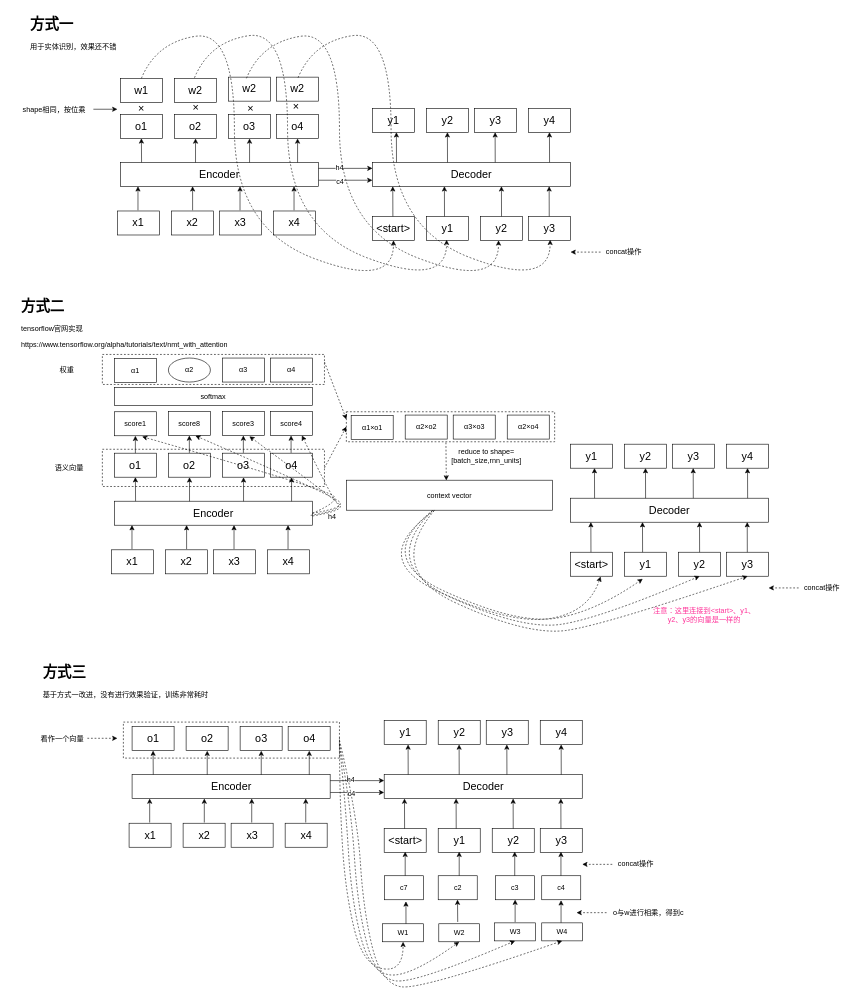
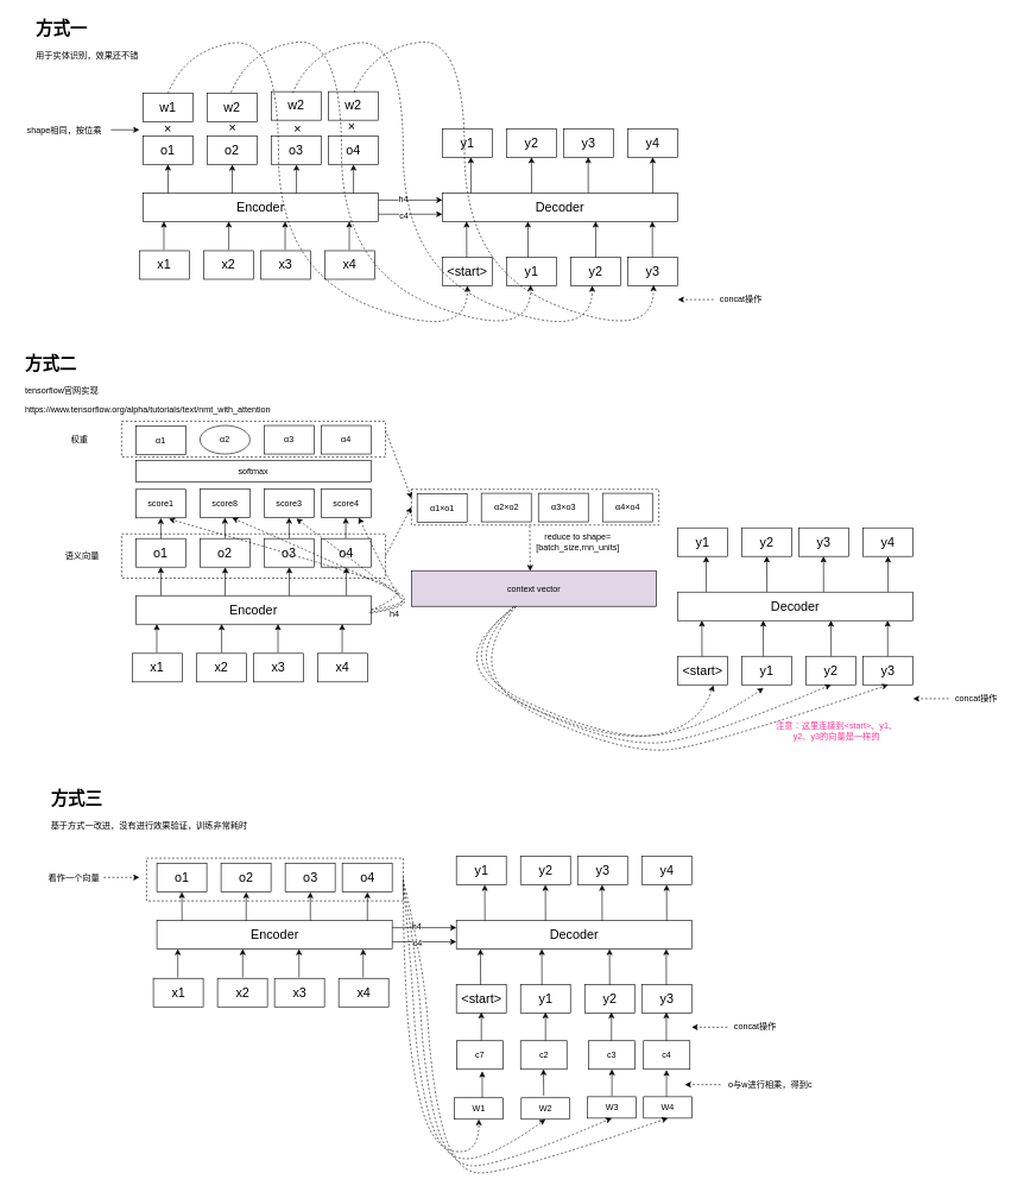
- <mxCell id="102" value="α2×o4&lt;br&gt;" style="rounded=0;whiteSpace=wrap;html=1;" vertex="1" parent="1"><mxGeometry x="844.5" y="691" width="70" height="40" as="geometry" /></mxCell>
+ <mxCell id="102" value="α4×o4&lt;br&gt;" style="rounded=0;whiteSpace=wrap;html=1;" vertex="1" parent="1"><mxGeometry x="844.5" y="691" width="70" height="40" as="geometry" /></mxCell>
- <mxCell id="105" value="context vector" style="rounded=0;whiteSpace=wrap;html=1;" vertex="1" parent="1"><mxGeometry x="577" y="799.5" width="343" height="50" as="geometry" /></mxCell>
+ <mxCell id="105" value="context vector" style="rounded=0;whiteSpace=wrap;html=1;fillColor=#e1d5e7;" vertex="1" parent="1"><mxGeometry x="577" y="799.5" width="343" height="50" as="geometry" /></mxCell>
